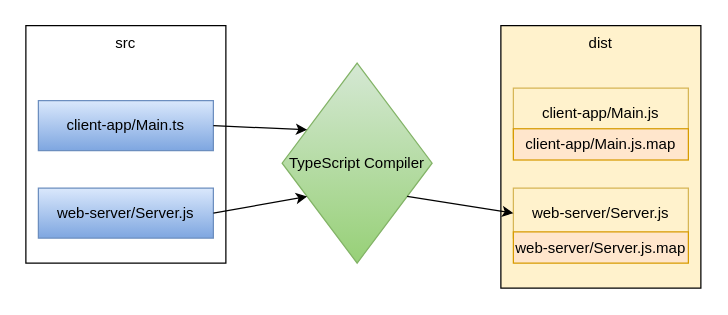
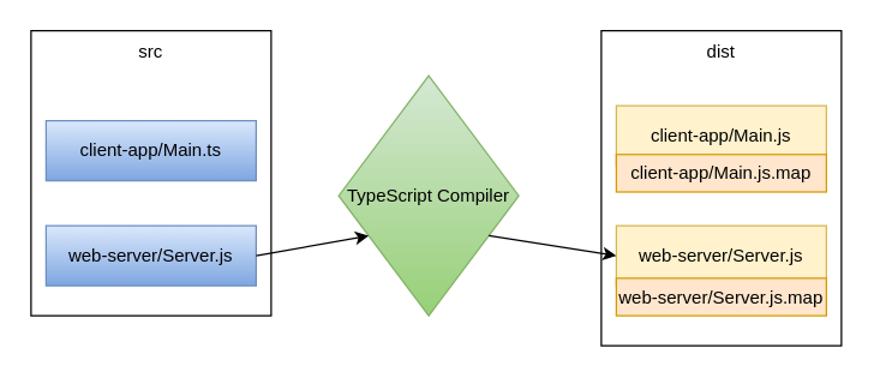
- <mxCell id="2" value="dist" style="rounded=0;whiteSpace=wrap;html=1;verticalAlign=top;fillColor=#fff2cc;" vertex="1" parent="1"><mxGeometry x="400" y="20" width="160" height="210" as="geometry" /></mxCell>
+ <mxCell id="2" value="dist" style="rounded=0;whiteSpace=wrap;html=1;verticalAlign=top;" vertex="1" parent="1"><mxGeometry x="400" y="20" width="160" height="210" as="geometry" /></mxCell>
- <mxCell id="9" value="" style="endArrow=classic;html=1;rounded=0;exitX=1;exitY=0.5;exitDx=0;exitDy=0;entryX=0;entryY=0.25;entryDx=0;entryDy=0;" edge="1" parent="1" source="4" target="5"><mxGeometry width="50" height="50" relative="1" as="geometry"><mxPoint x="430" y="360" as="sourcePoint" /><mxPoint x="480" y="310" as="targetPoint" /></mxGeometry></mxCell>
